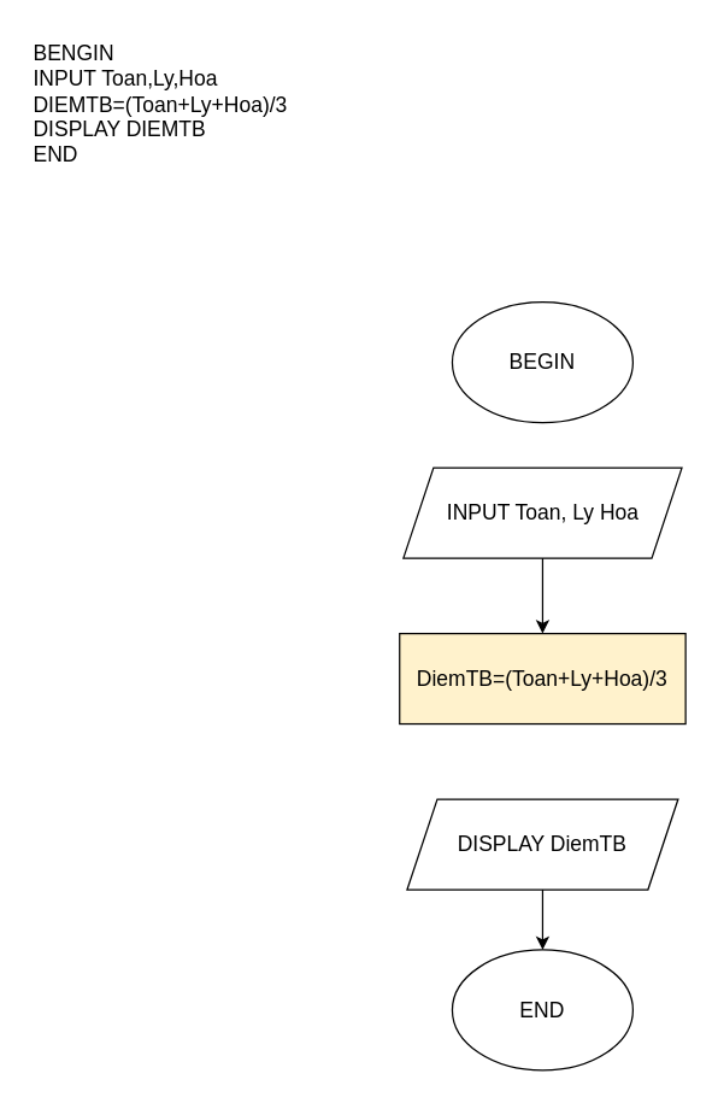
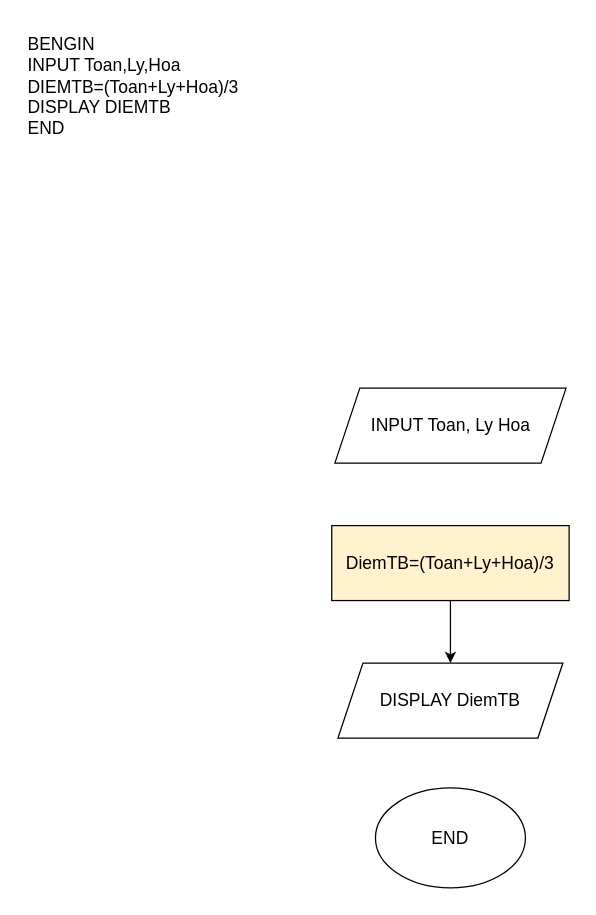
- <mxCell id="4" value="BEGIN" style="ellipse;whiteSpace=wrap;html=1;fontSize=14;" parent="1" vertex="1"><mxGeometry x="300" y="200" width="120" height="80" as="geometry" /></mxCell>
- <mxCell id="5" value="" style="edgeStyle=orthogonalEdgeStyle;rounded=0;orthogonalLoop=1;jettySize=auto;html=1;fontSize=14;" parent="1" source="6" target="8" edge="1"><mxGeometry relative="1" as="geometry" /></mxCell>
+ <mxCell id="7" value="" style="edgeStyle=orthogonalEdgeStyle;rounded=0;orthogonalLoop=1;jettySize=auto;html=1;fontSize=14;" parent="1" source="8" target="10" edge="1"><mxGeometry relative="1" as="geometry" /></mxCell>
- <mxCell id="9" value="" style="edgeStyle=orthogonalEdgeStyle;rounded=0;orthogonalLoop=1;jettySize=auto;html=1;fontSize=14;" parent="1" source="10" target="3" edge="1"><mxGeometry relative="1" as="geometry" /></mxCell>
